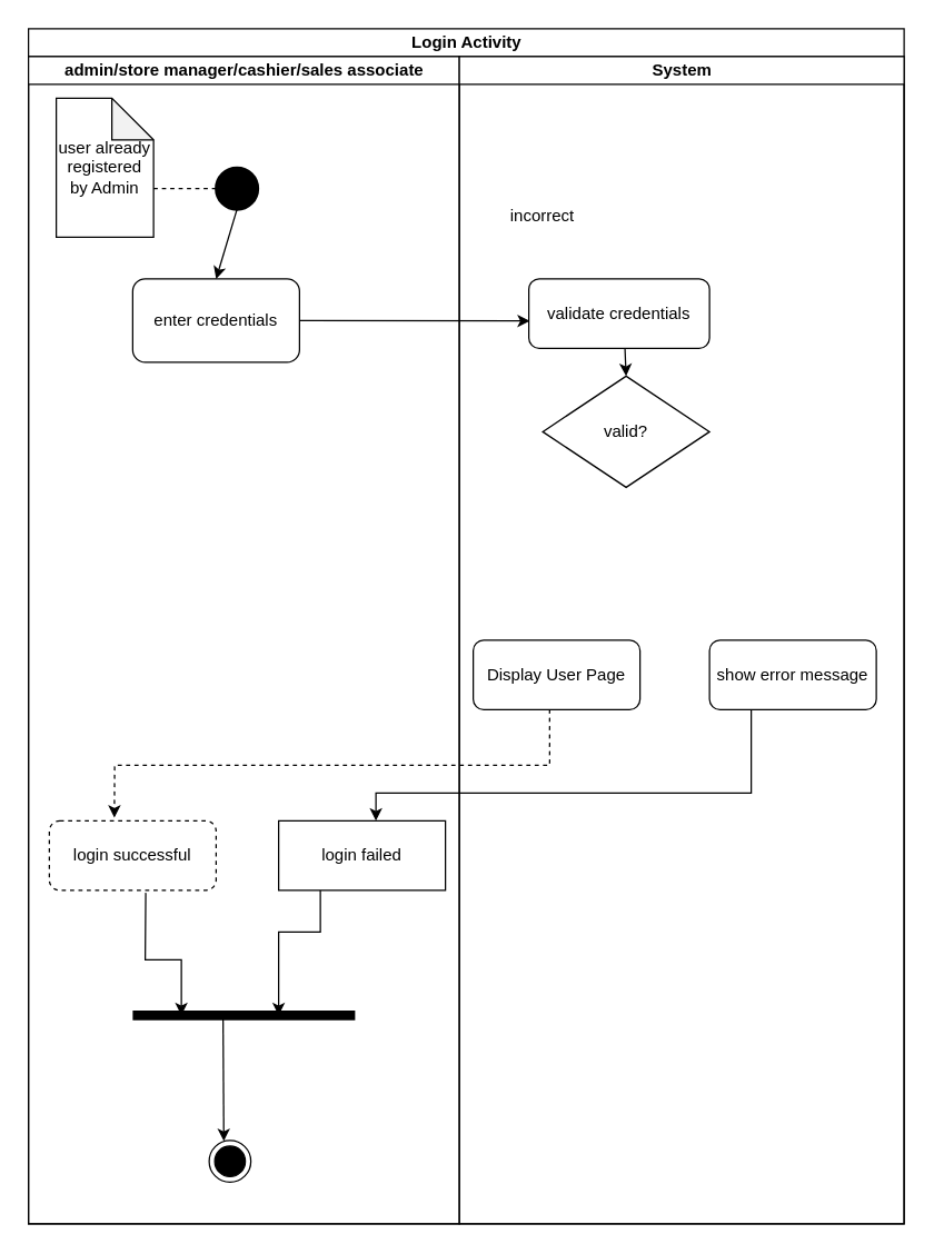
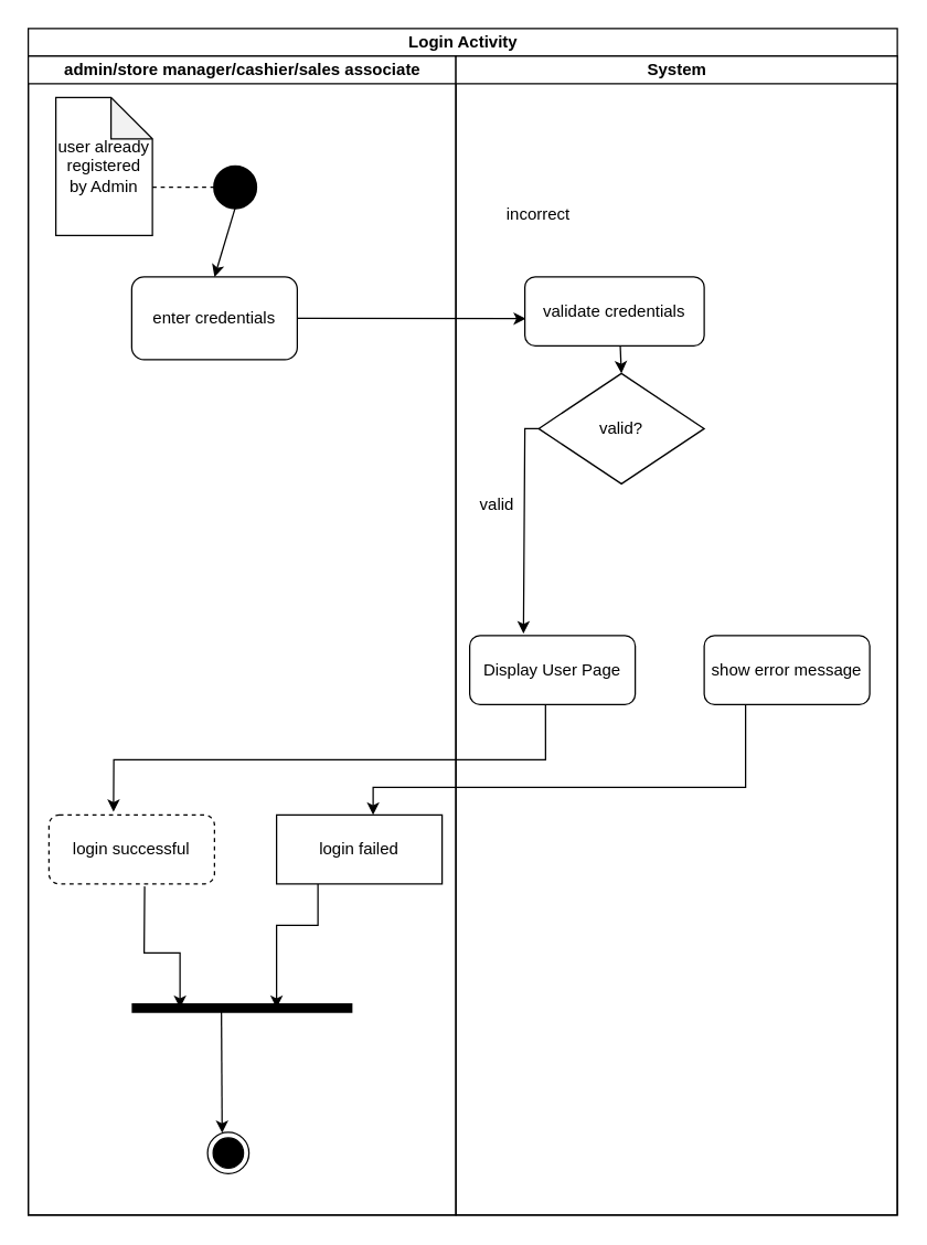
+ <mxCell id="18" value="valid" style="text;html=1;align=center;verticalAlign=middle;whiteSpace=wrap;rounded=0;" parent="14" vertex="1"><mxGeometry y="310" width="60" height="30" as="geometry" /></mxCell>
+ <mxCell id="17" value="" style="endArrow=classic;html=1;rounded=0;exitX=0;exitY=0.5;exitDx=0;exitDy=0;entryX=0.325;entryY=-0.03;entryDx=0;entryDy=0;entryPerimeter=0;" parent="14" source="15" target="19" edge="1"><mxGeometry width="50" height="50" relative="1" as="geometry"><mxPoint x="30" y="280" as="sourcePoint" /><mxPoint x="80" y="400" as="targetPoint" /><Array as="points"><mxPoint x="50" y="270" /></Array></mxGeometry></mxCell>
- <mxCell id="23" value="" style="endArrow=classic;html=1;rounded=0;exitX=0.458;exitY=0.996;exitDx=0;exitDy=0;entryX=0.39;entryY=-0.044;entryDx=0;entryDy=0;exitPerimeter=0;entryPerimeter=0;dashed=1;" parent="2" source="19" target="9" edge="1"><mxGeometry width="50" height="50" relative="1" as="geometry"><mxPoint x="320" y="690" as="sourcePoint" /><mxPoint x="370" y="640" as="targetPoint" /><Array as="points"><mxPoint x="375" y="530" /><mxPoint x="62" y="530" /></Array></mxGeometry></mxCell>
+ <mxCell id="23" value="" style="endArrow=classic;html=1;rounded=0;exitX=0.458;exitY=0.996;exitDx=0;exitDy=0;entryX=0.39;entryY=-0.044;entryDx=0;entryDy=0;exitPerimeter=0;entryPerimeter=0;" parent="2" source="19" target="9" edge="1"><mxGeometry width="50" height="50" relative="1" as="geometry"><mxPoint x="320" y="690" as="sourcePoint" /><mxPoint x="370" y="640" as="targetPoint" /><Array as="points"><mxPoint x="375" y="530" /><mxPoint x="62" y="530" /></Array></mxGeometry></mxCell>
